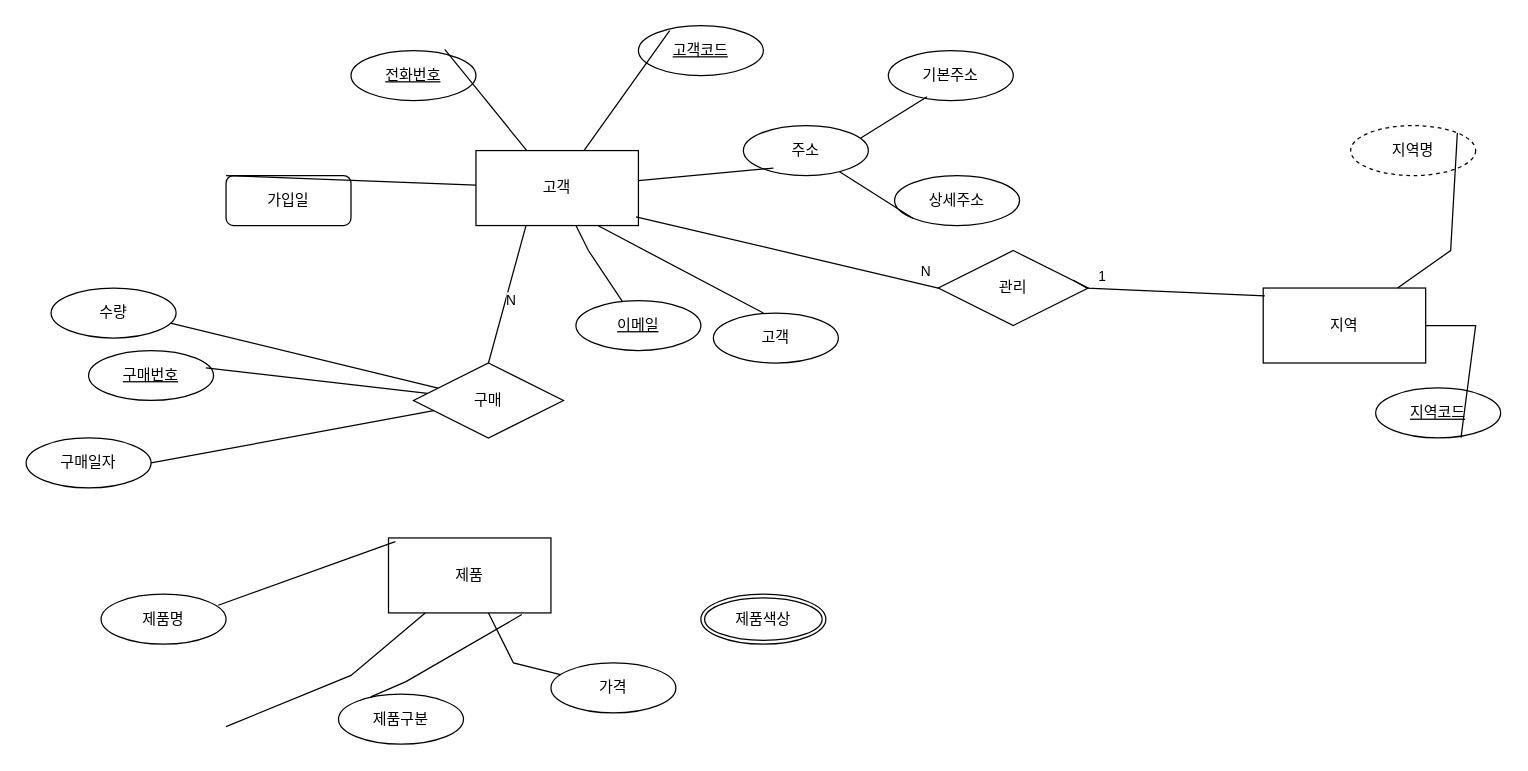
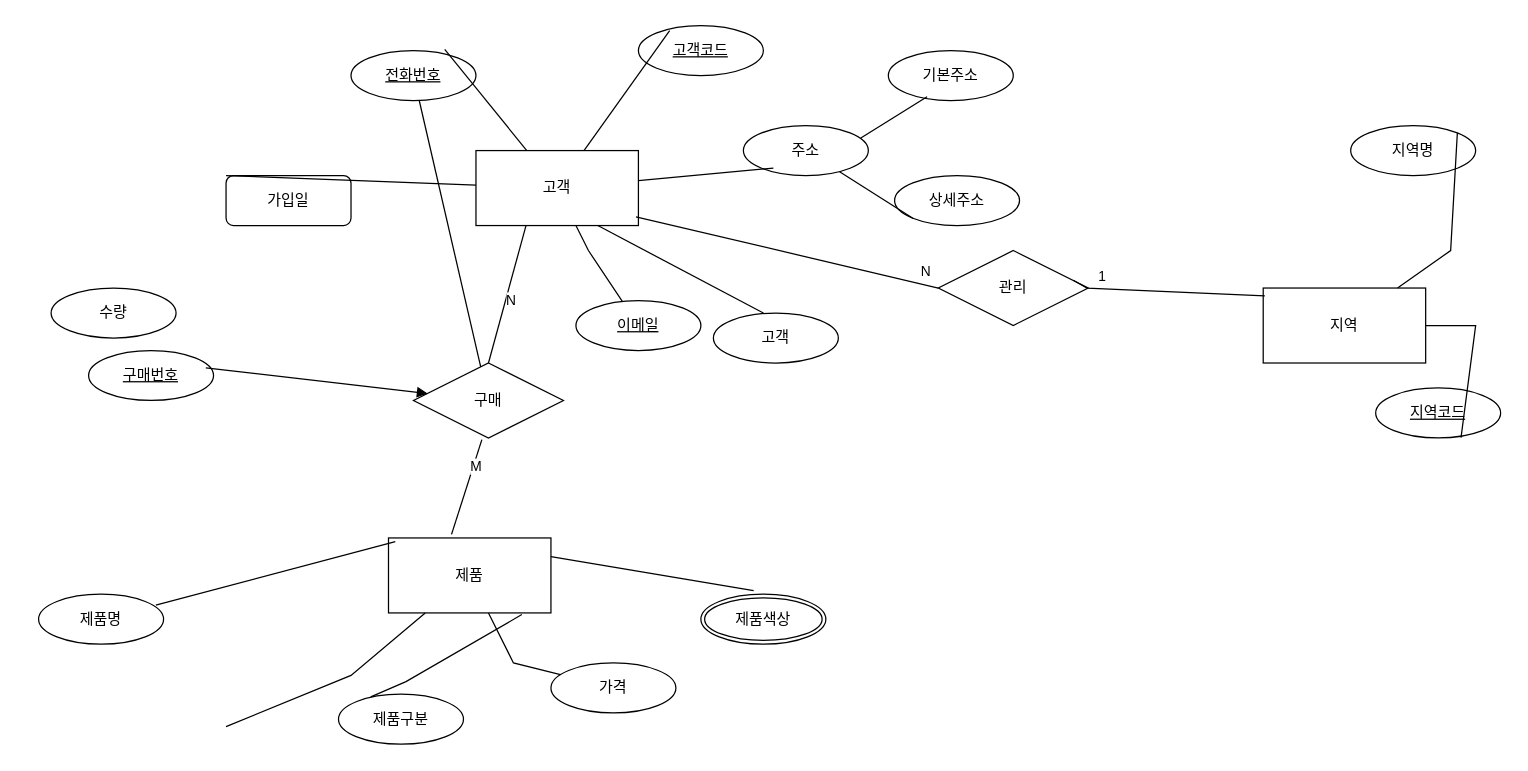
- <mxCell id="20" value="지역명" style="ellipse;whiteSpace=wrap;html=1;align=center;dashed=1;" vertex="1" parent="1"><mxGeometry x="1080" y="100" width="100" height="40" as="geometry" /></mxCell>
+ <mxCell id="20" value="지역명" style="ellipse;whiteSpace=wrap;html=1;align=center;" vertex="1" parent="1"><mxGeometry x="1080" y="100" width="100" height="40" as="geometry" /></mxCell>
- <mxCell id="49" value="" style="endArrow=none;html=1;rounded=0;entryX=0.955;entryY=0.7;entryDx=0;entryDy=0;entryPerimeter=0;" edge="1" parent="1" source="34" target="41"><mxGeometry relative="1" as="geometry"><mxPoint x="355" y="391" as="sourcePoint" /><mxPoint x="540" y="350" as="targetPoint" /></mxGeometry></mxCell>
+ <mxCell id="49" value="" style="endArrow=none;html=1;rounded=0;" edge="1" parent="1" source="34" target="5"><mxGeometry relative="1" as="geometry"><mxPoint x="355" y="391" as="sourcePoint" /><mxPoint x="540" y="350" as="targetPoint" /></mxGeometry></mxCell>
- <mxCell id="48" value="" style="endArrow=none;html=1;rounded=0;exitX=0.938;exitY=0.346;exitDx=0;exitDy=0;exitPerimeter=0;" edge="1" parent="1" source="39" target="34"><mxGeometry relative="1" as="geometry"><mxPoint x="173" y="297" as="sourcePoint" /><mxPoint x="347.5" y="363" as="targetPoint" /></mxGeometry></mxCell>
+ <mxCell id="48" value="" style="endArrow=block;html=1;rounded=0;exitX=0.938;exitY=0.346;exitDx=0;exitDy=0;exitPerimeter=0;" edge="1" parent="1" source="39" target="34"><mxGeometry relative="1" as="geometry"><mxPoint x="173" y="297" as="sourcePoint" /><mxPoint x="347.5" y="363" as="targetPoint" /></mxGeometry></mxCell>
- <mxCell id="47" value="" style="endArrow=none;html=1;rounded=0;exitX=1;exitY=0.5;exitDx=0;exitDy=0;" edge="1" parent="1" source="40" target="34"><mxGeometry relative="1" as="geometry"><mxPoint x="222.5" y="360" as="sourcePoint" /><mxPoint x="397.5" y="426" as="targetPoint" /></mxGeometry></mxCell>
- <mxCell id="40" value="구매일자" style="ellipse;whiteSpace=wrap;html=1;align=center;" vertex="1" parent="1"><mxGeometry x="20" y="350" width="100" height="40" as="geometry" /></mxCell>
+ <mxCell id="42" value="" style="endArrow=none;html=1;rounded=0;entryX=0.388;entryY=-0.047;entryDx=0;entryDy=0;entryPerimeter=0;exitX=0.456;exitY=1.022;exitDx=0;exitDy=0;exitPerimeter=0;" edge="1" parent="1" source="34" target="24"><mxGeometry relative="1" as="geometry"><mxPoint x="380" y="360" as="sourcePoint" /><mxPoint x="488" y="350" as="targetPoint" /></mxGeometry></mxCell>
+ <mxCell id="43" value="M" style="edgeLabel;html=1;align=center;verticalAlign=middle;resizable=0;points=[];" vertex="1" connectable="0" parent="42"><mxGeometry x="-0.443" y="2" relative="1" as="geometry"><mxPoint as="offset" /></mxGeometry></mxCell>
+ <mxCell id="46" value="" style="endArrow=none;html=1;rounded=0;entryX=0.422;entryY=-0.071;entryDx=0;entryDy=0;entryPerimeter=0;exitX=1;exitY=0.25;exitDx=0;exitDy=0;" edge="1" parent="1" source="24" target="27"><mxGeometry relative="1" as="geometry"><mxPoint x="370" y="460" as="sourcePoint" /><mxPoint x="545" y="526" as="targetPoint" /></mxGeometry></mxCell>
- <mxCell id="25" value="제품명" style="ellipse;whiteSpace=wrap;html=1;align=center;" vertex="1" parent="1"><mxGeometry x="80" y="475" width="100" height="40" as="geometry" /></mxCell>
+ <mxCell id="25" value="제품명" style="ellipse;whiteSpace=wrap;html=1;align=center;" vertex="1" parent="1"><mxGeometry x="30" y="475" width="100" height="40" as="geometry" /></mxCell>
